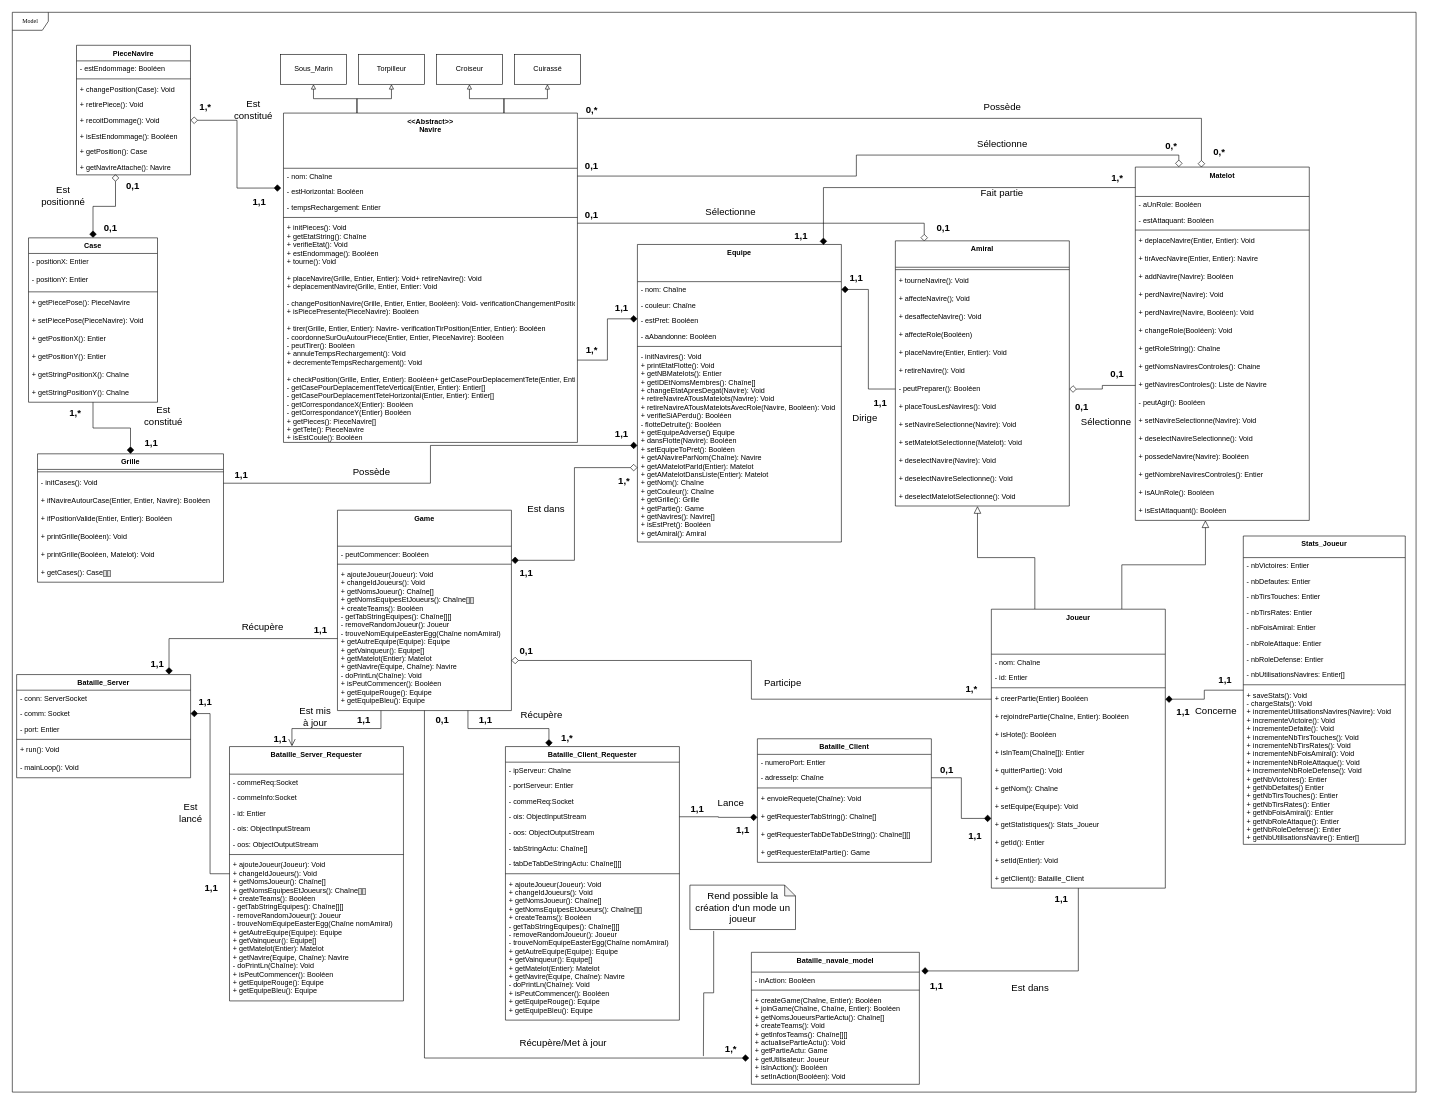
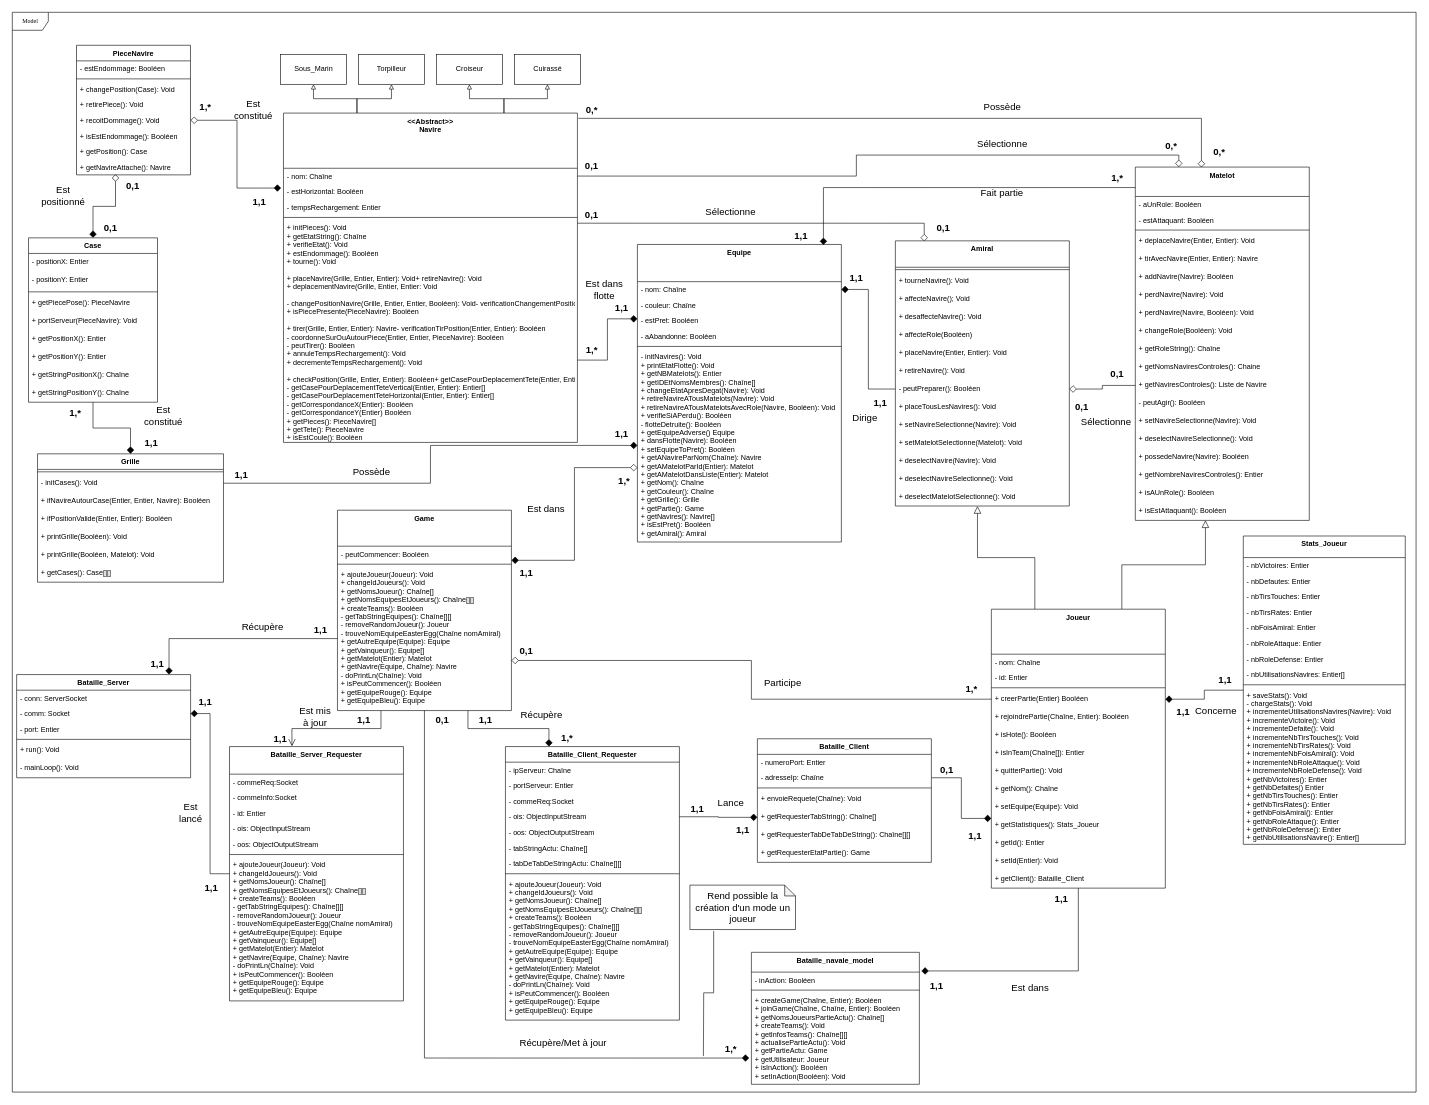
+ <mxCell id="186" value="Est dans flotte" style="text;html=1;strokeColor=none;fillColor=none;align=center;verticalAlign=middle;whiteSpace=wrap;rounded=0;fontSize=16;" vertex="1" parent="1"><mxGeometry x="974" y="467" width="66" height="30" as="geometry" /></mxCell>
- <mxCell id="124" value="+ setPiecePose(PieceNavire): Void" style="text;strokeColor=none;fillColor=none;align=left;verticalAlign=top;spacingLeft=4;spacingRight=4;overflow=hidden;rotatable=0;points=[[0,0.5],[1,0.5]];portConstraint=eastwest;" parent="119" vertex="1"><mxGeometry y="124" width="215" height="30" as="geometry" /></mxCell>
+ <mxCell id="124" value="+ portServeur(PieceNavire): Void" style="text;strokeColor=none;fillColor=none;align=left;verticalAlign=top;spacingLeft=4;spacingRight=4;overflow=hidden;rotatable=0;points=[[0,0.5],[1,0.5]];portConstraint=eastwest;" parent="119" vertex="1"><mxGeometry y="124" width="215" height="30" as="geometry" /></mxCell>
